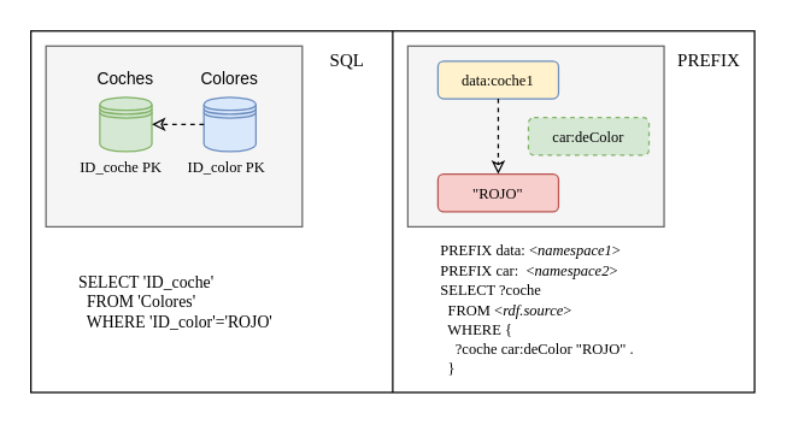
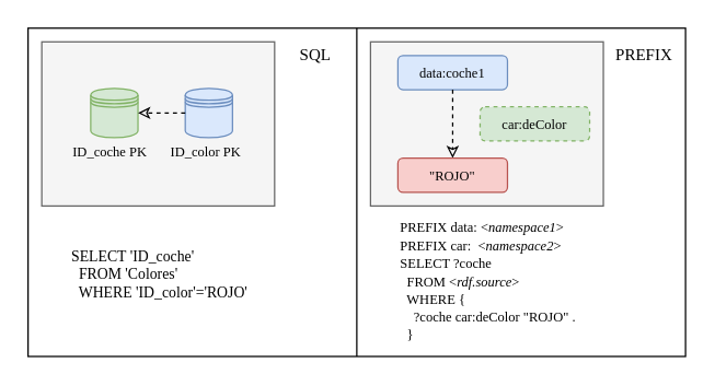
- <mxCell id="9" value="&lt;font data-font-src=&quot;https://fonts.googleapis.com/css?family=Roboto+Mono&quot; style=&quot;font-size: 11px&quot;&gt;Coches&lt;/font&gt;" style="text;html=1;strokeColor=none;fillColor=none;align=center;verticalAlign=middle;whiteSpace=wrap;rounded=0;" vertex="1" parent="6"><mxGeometry width="46" height="24" as="geometry" /></mxCell>
- <mxCell id="11" value="&lt;font data-font-src=&quot;https://fonts.googleapis.com/css?family=Roboto+Mono&quot; style=&quot;font-size: 11px&quot;&gt;Colores&lt;/font&gt;" style="text;html=1;strokeColor=none;fillColor=none;align=center;verticalAlign=middle;whiteSpace=wrap;rounded=0;" vertex="1" parent="6"><mxGeometry x="69" width="46" height="24" as="geometry" /></mxCell>
- <mxCell id="17" value="&lt;font face=&quot;Roboto Mono&quot; data-font-src=&quot;https://fonts.googleapis.com/css?family=Roboto+Mono&quot; style=&quot;font-size: 10px&quot;&gt;data:coche1&lt;/font&gt;" style="rounded=1;whiteSpace=wrap;html=1;fontSize=11;fillColor=#fff2cc;strokeColor=#6c8ebf;" vertex="1" parent="1"><mxGeometry x="290" y="40" width="80" height="25" as="geometry" /></mxCell>
+ <mxCell id="17" value="&lt;font face=&quot;Roboto Mono&quot; data-font-src=&quot;https://fonts.googleapis.com/css?family=Roboto+Mono&quot; style=&quot;font-size: 10px&quot;&gt;data:coche1&lt;/font&gt;" style="rounded=1;whiteSpace=wrap;html=1;fontSize=11;fillColor=#dae8fc;strokeColor=#6c8ebf;" vertex="1" parent="1"><mxGeometry x="290" y="40" width="80" height="25" as="geometry" /></mxCell>
